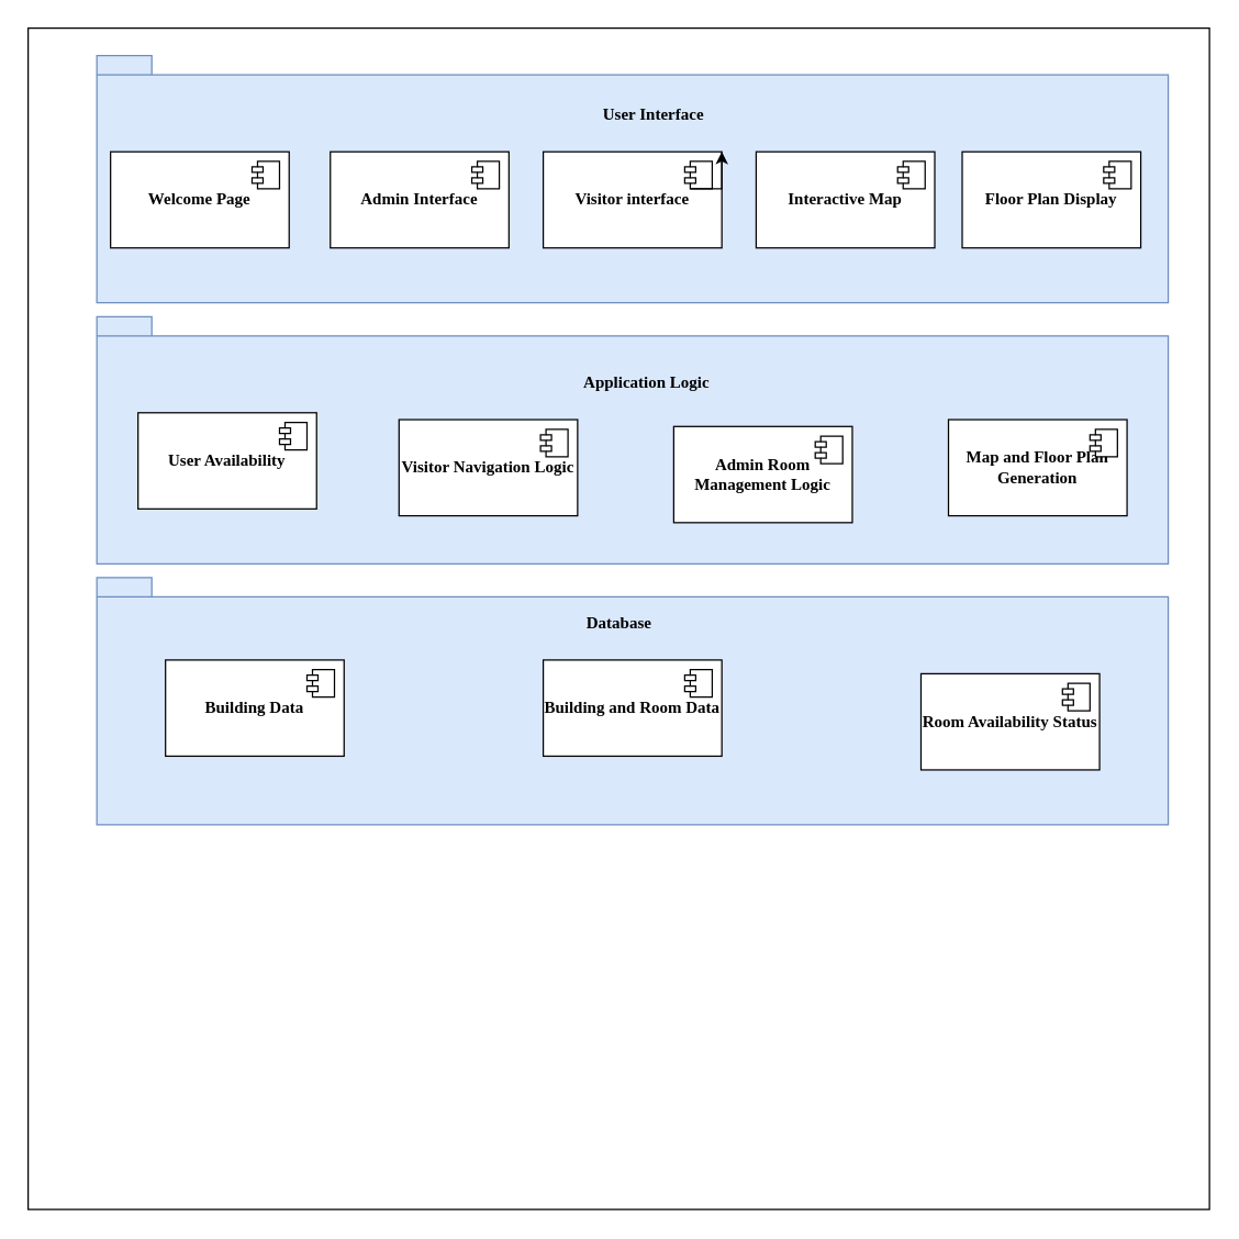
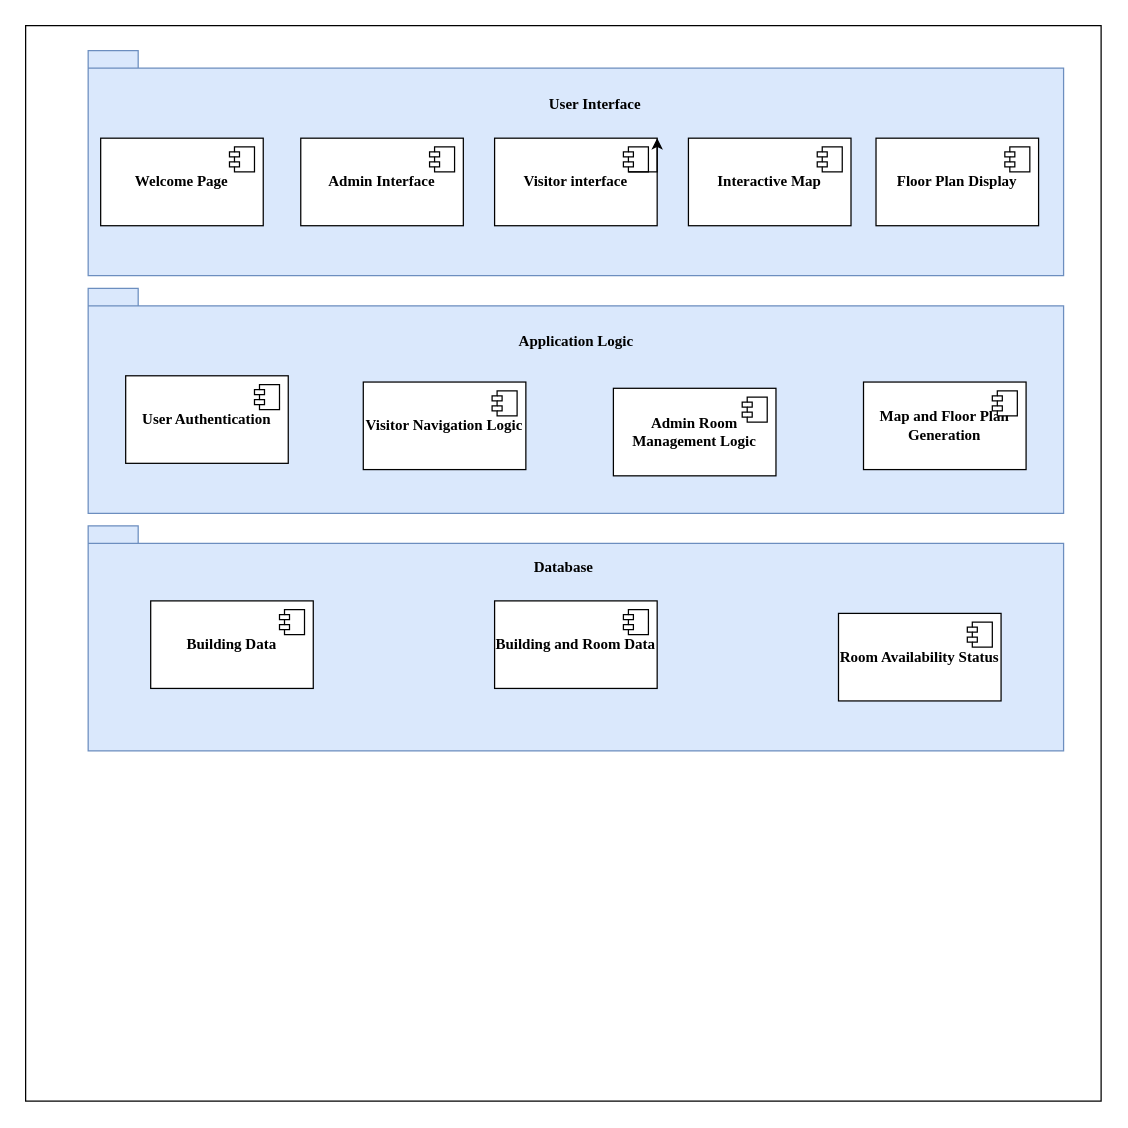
- <mxCell id="22" value="Application Logic" style="text;align=center;fontStyle=1;verticalAlign=middle;spacingLeft=3;spacingRight=3;strokeColor=none;rotatable=0;points=[[0,0.5],[1,0.5]];portConstraint=eastwest;html=1;fontFamily=Times New Roman;spacing=2;" parent="1" vertex="1"><mxGeometry x="430" y="265" width="80" height="26" as="geometry" /></mxCell>
+ <mxCell id="22" value="Application Logic" style="text;align=center;fontStyle=1;verticalAlign=middle;spacingLeft=3;spacingRight=3;strokeColor=none;rotatable=0;points=[[0,0.5],[1,0.5]];portConstraint=eastwest;html=1;fontFamily=Times New Roman;spacing=2;" parent="1" vertex="1"><mxGeometry x="420" y="260" width="80" height="26" as="geometry" /></mxCell>
- <mxCell id="18" value="&lt;b&gt;User Availability&lt;/b&gt;" style="html=1;dropTarget=0;whiteSpace=wrap;fontFamily=Times New Roman;spacing=2;" parent="1" vertex="1"><mxGeometry x="100" y="300" width="130" height="70" as="geometry" /></mxCell>
+ <mxCell id="18" value="&lt;b&gt;User Authentication&lt;/b&gt;" style="html=1;dropTarget=0;whiteSpace=wrap;fontFamily=Times New Roman;spacing=2;" parent="1" vertex="1"><mxGeometry x="100" y="300" width="130" height="70" as="geometry" /></mxCell>
